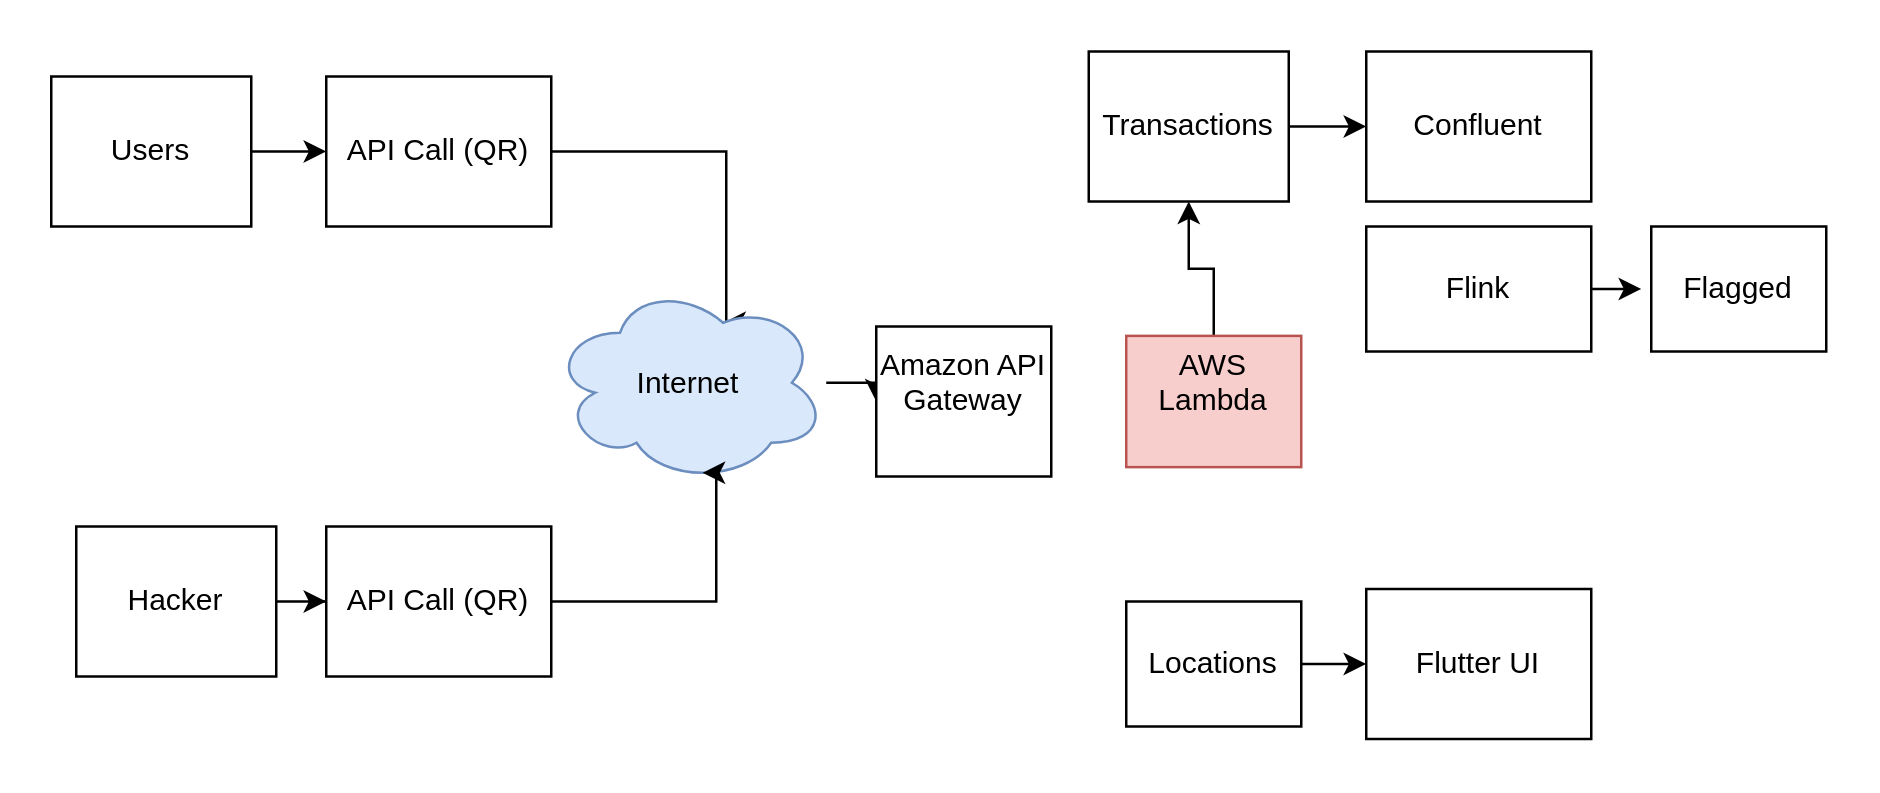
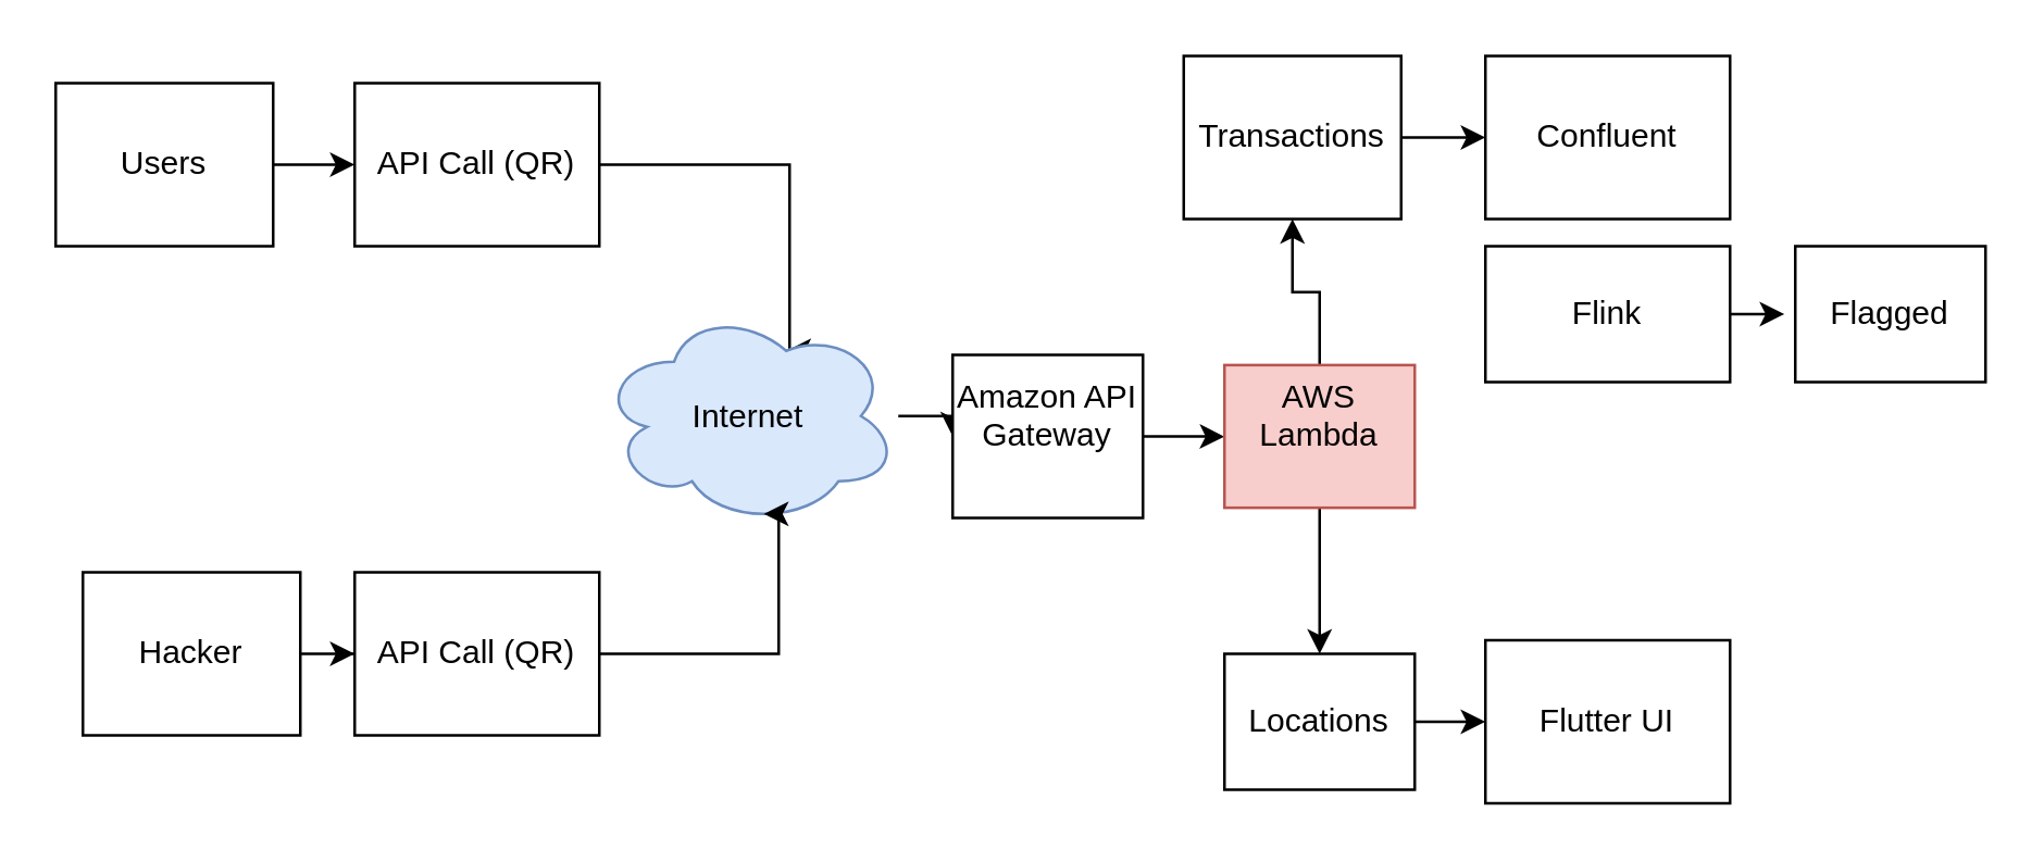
+ <mxCell id="13" value="" style="edgeStyle=orthogonalEdgeStyle;rounded=0;orthogonalLoop=1;jettySize=auto;html=1;" edge="1" parent="1" source="14" target="17"><mxGeometry relative="1" as="geometry" /></mxCell>
+ <mxCell id="15" style="edgeStyle=orthogonalEdgeStyle;rounded=0;orthogonalLoop=1;jettySize=auto;html=1;" edge="1" parent="1" source="17" target="22"><mxGeometry relative="1" as="geometry"><mxPoint x="560" y="260" as="targetPoint" /></mxGeometry></mxCell>
